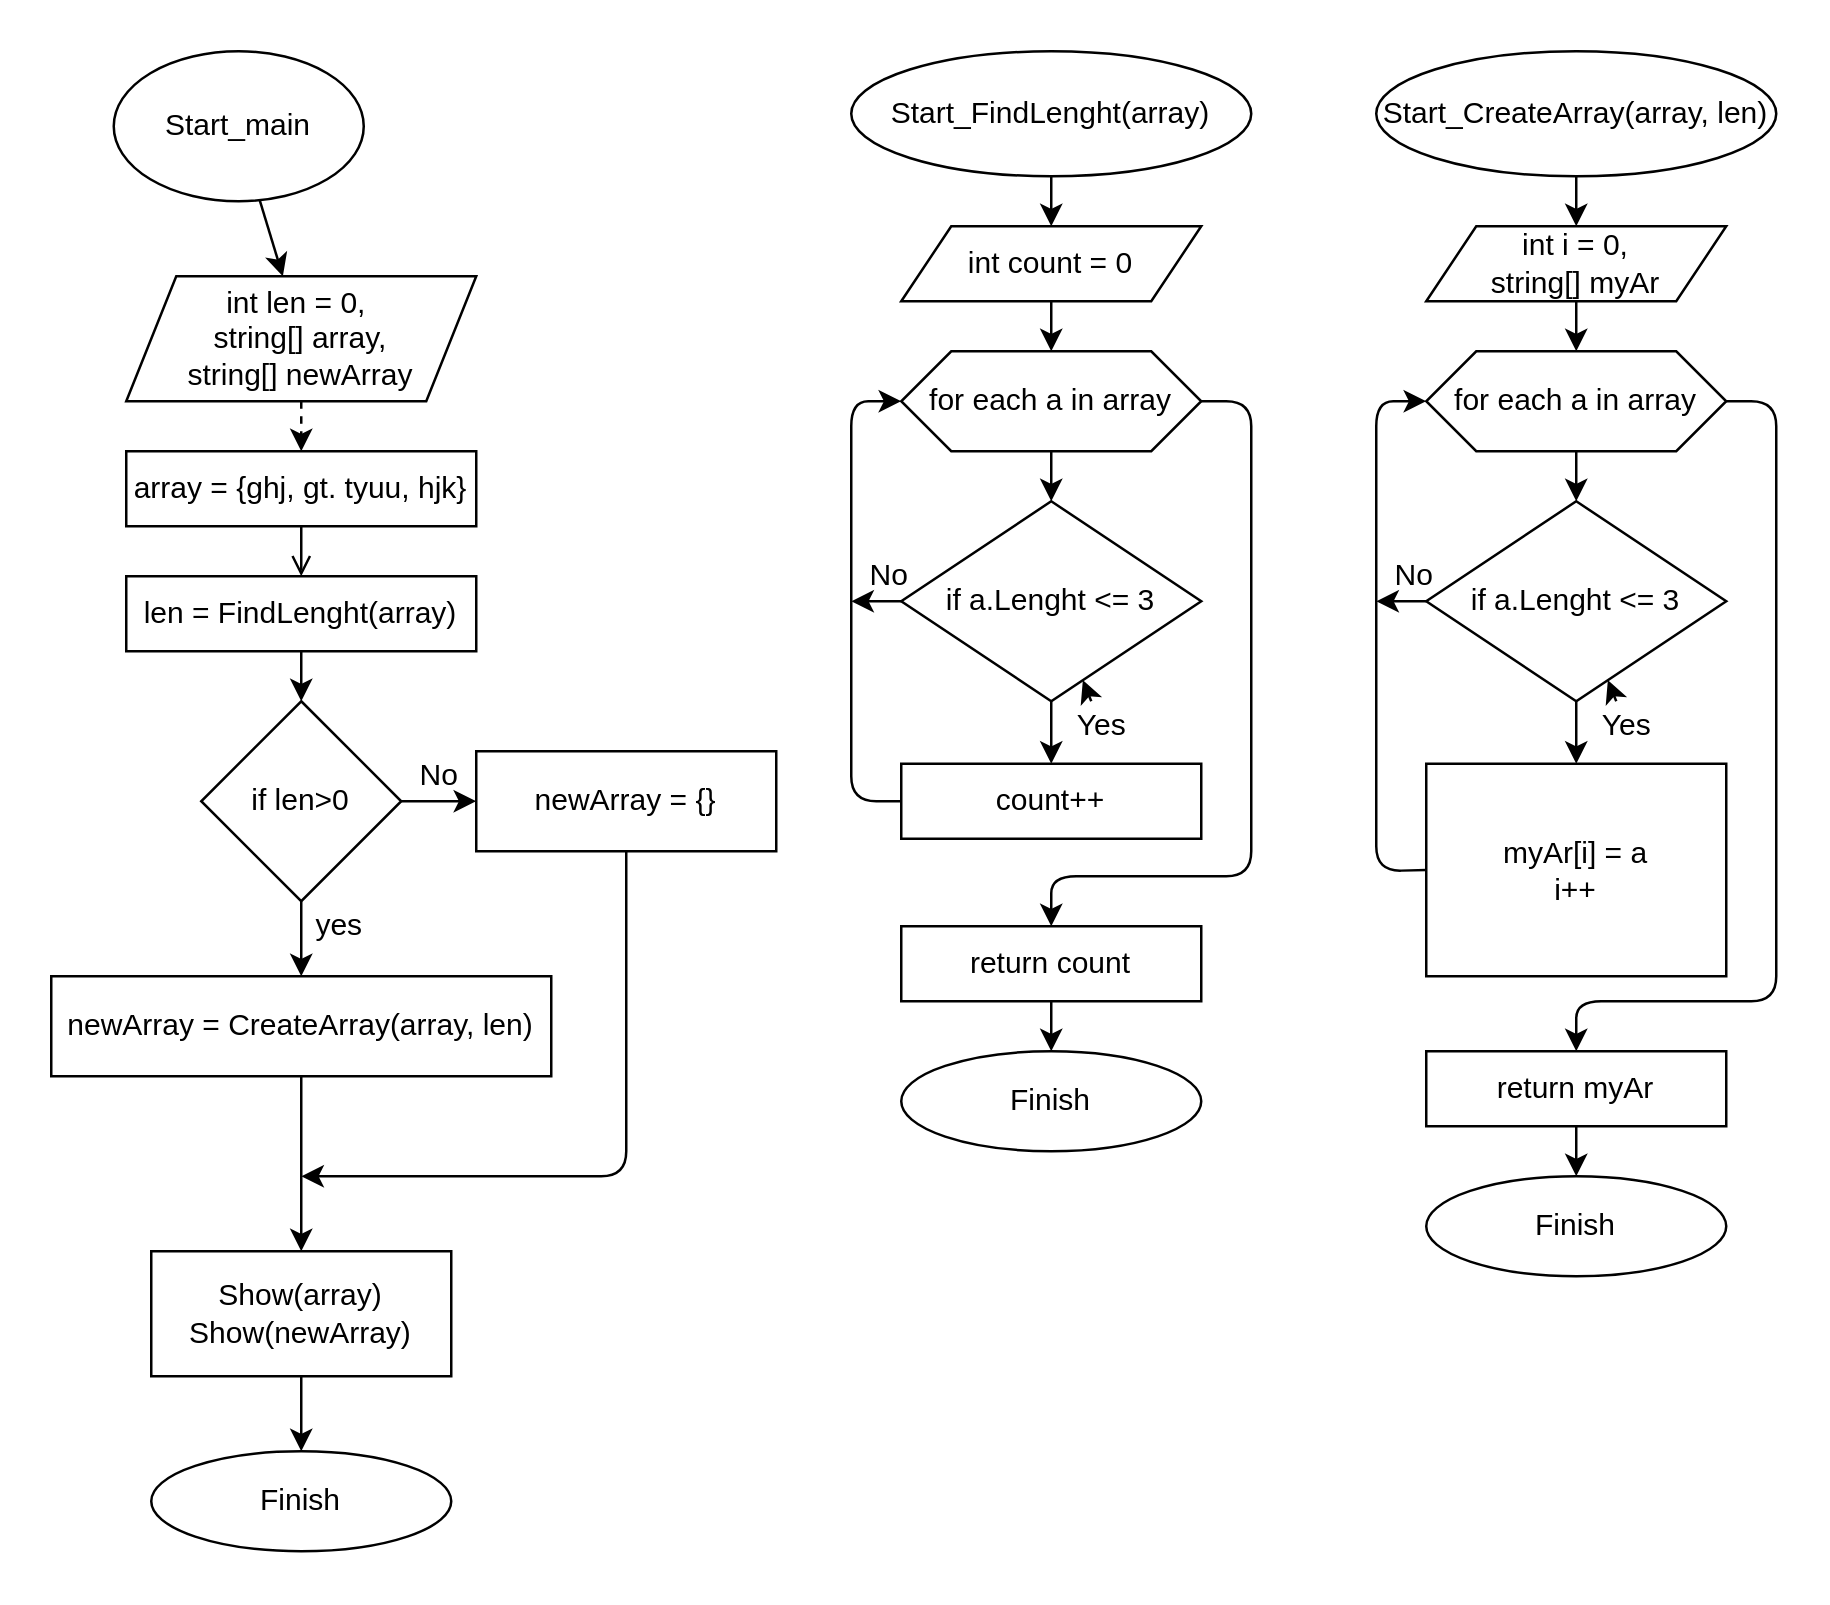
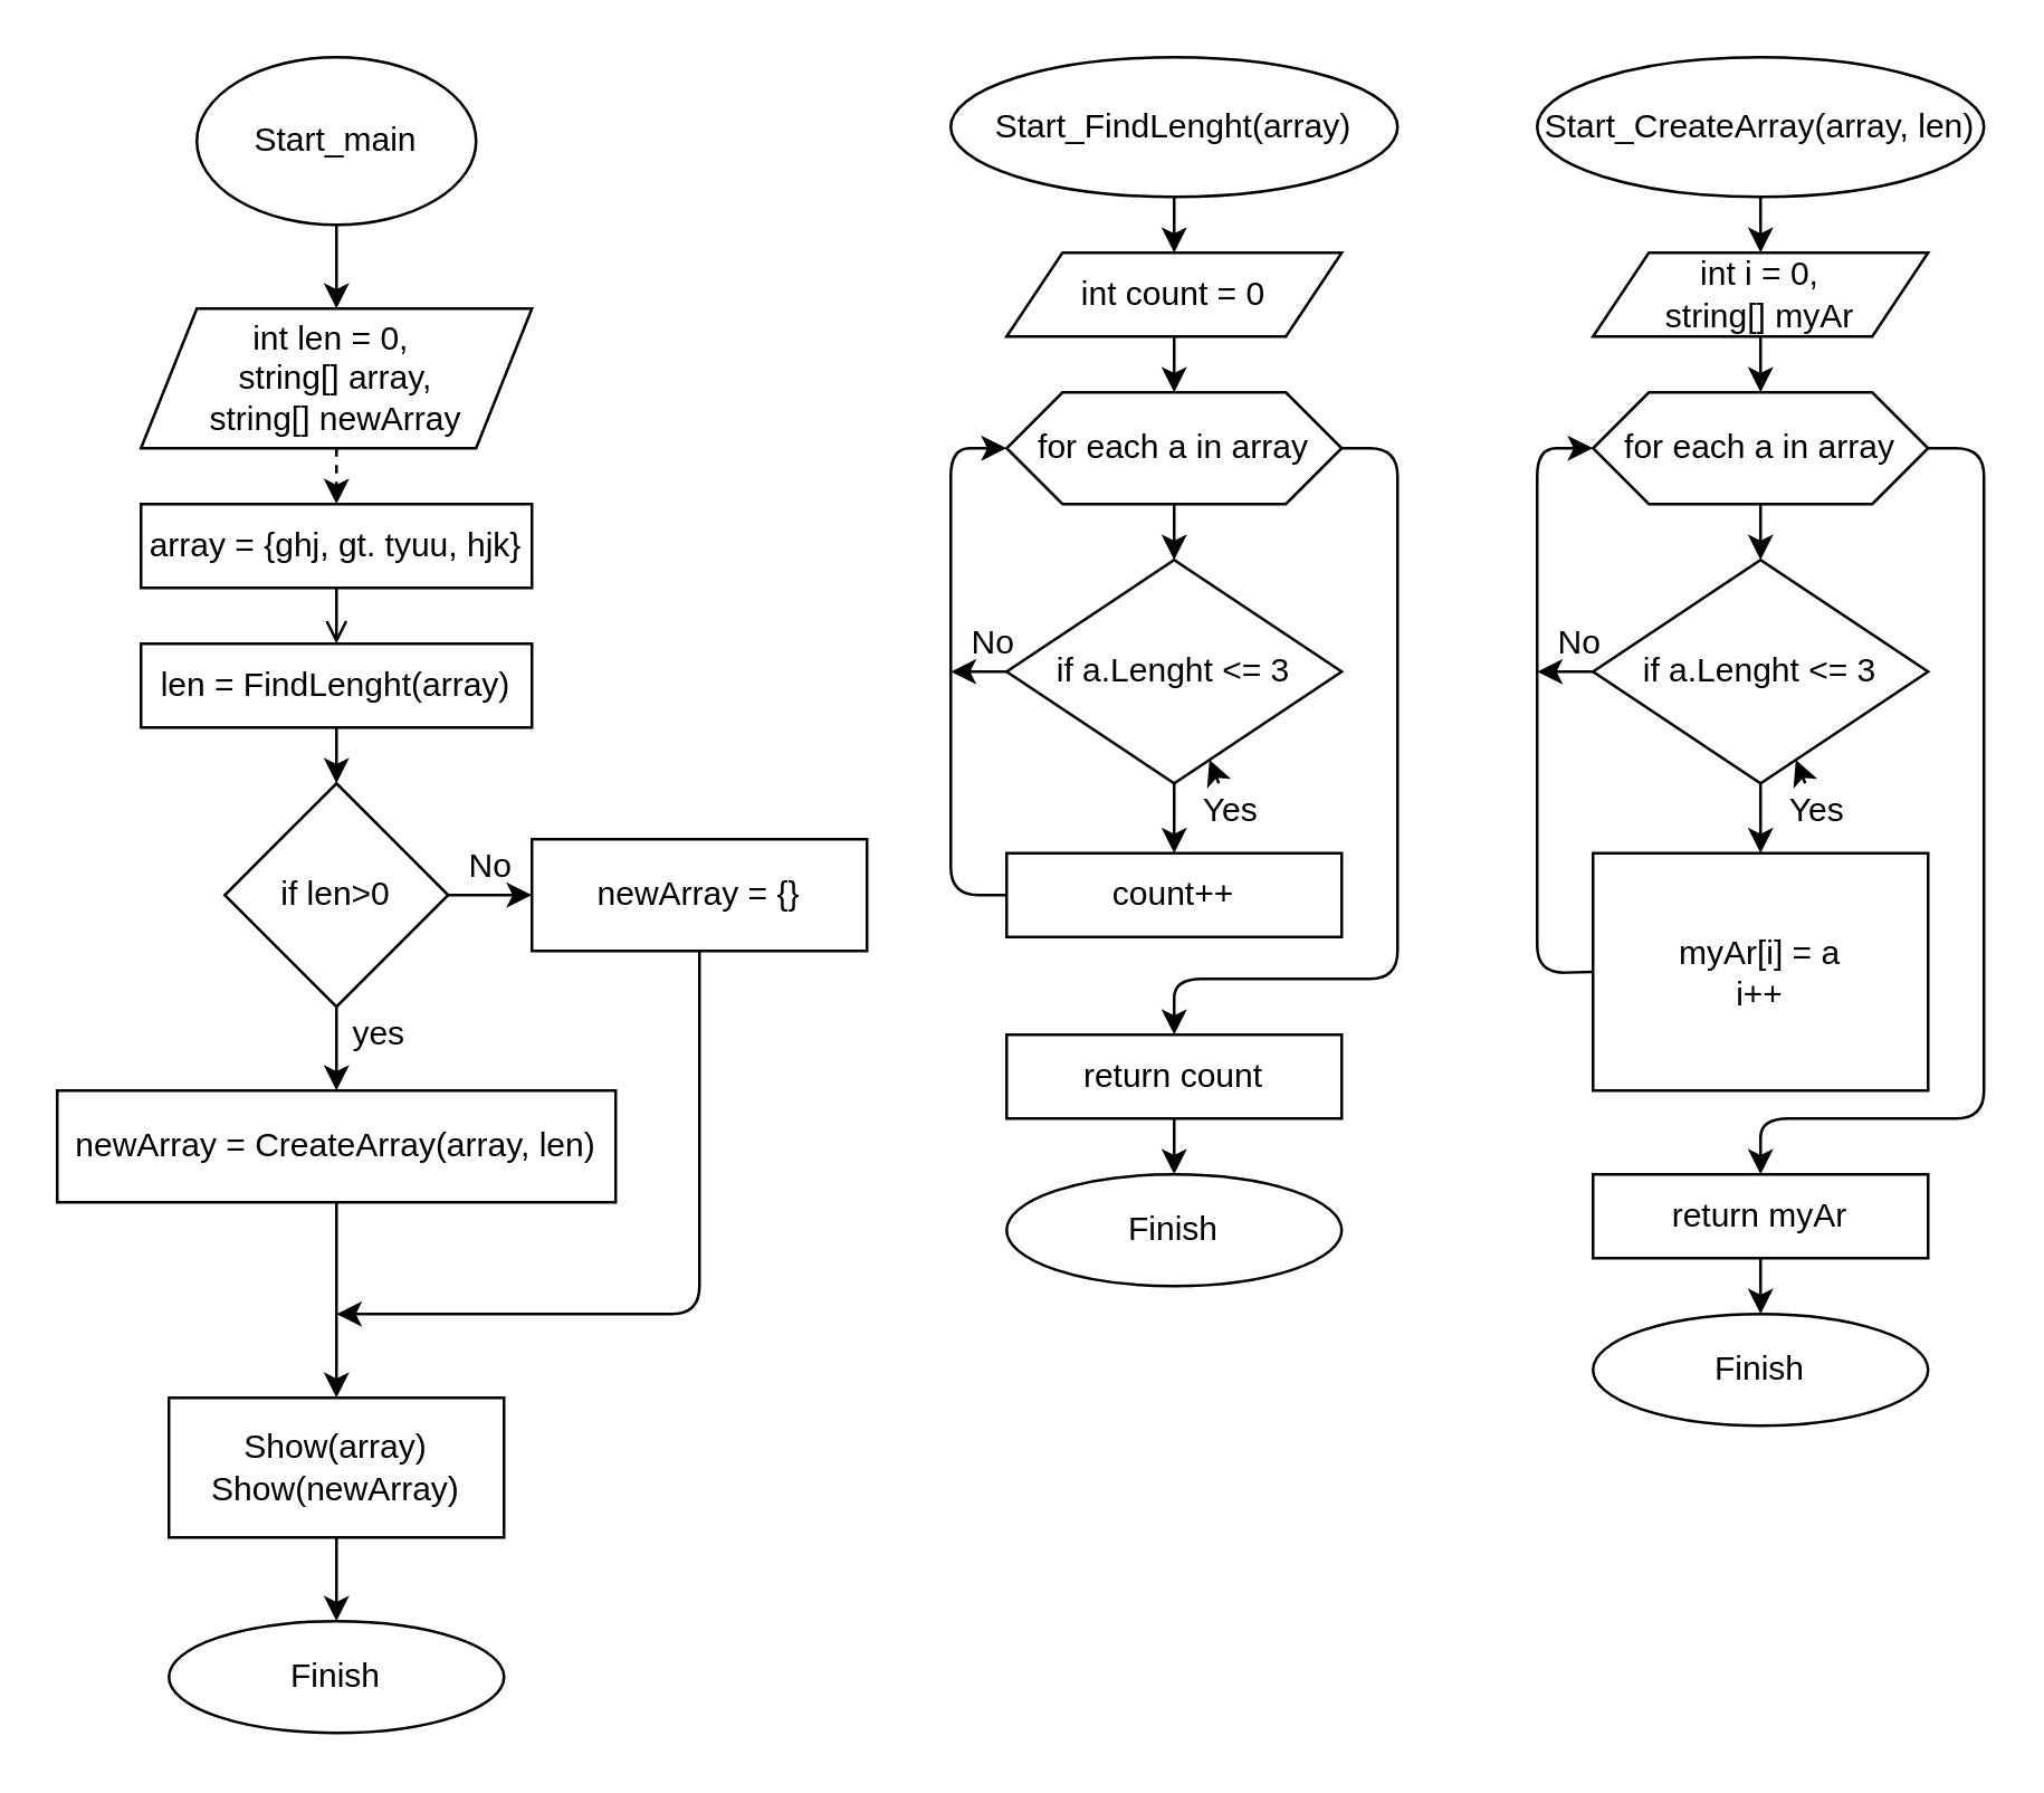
- <mxCell id="3" value="Start_main" style="ellipse;whiteSpace=wrap;html=1;" vertex="1" parent="1"><mxGeometry x="45" y="20" width="100" height="60" as="geometry" /></mxCell>
+ <mxCell id="3" value="Start_main" style="ellipse;whiteSpace=wrap;html=1;" vertex="1" parent="1"><mxGeometry x="70" y="20" width="100" height="60" as="geometry" /></mxCell>
